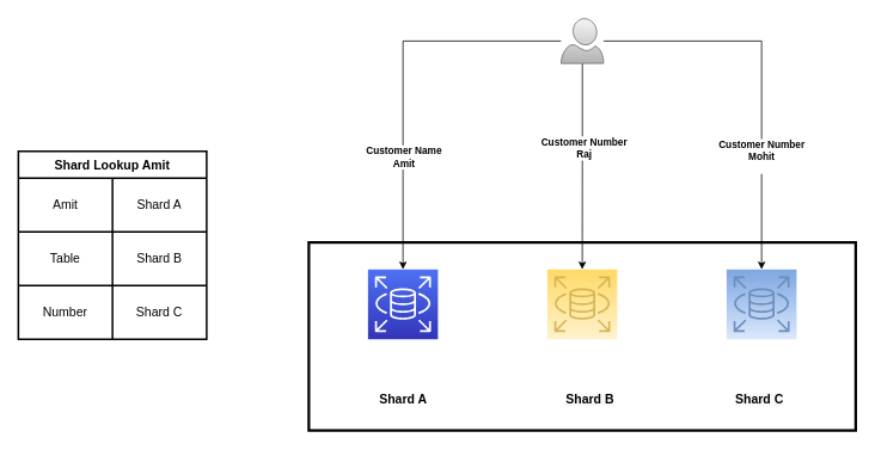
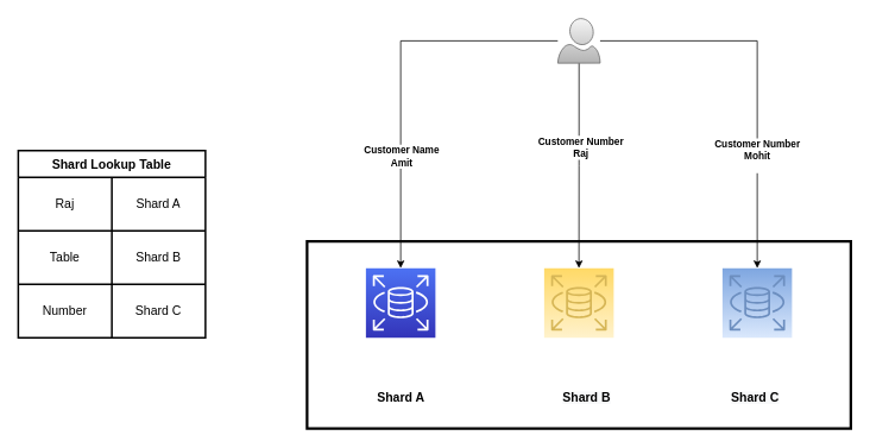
- <mxCell id="17" value="Shard Lookup Amit" style="shape=table;startSize=30;container=1;collapsible=0;childLayout=tableLayout;fontSize=14;strokeWidth=2;fillColor=none;labelBackgroundColor=default;fontStyle=1" vertex="1" parent="1"><mxGeometry x="20" y="168" width="210" height="210" as="geometry" /></mxCell>
+ <mxCell id="17" value="Shard Lookup Table" style="shape=table;startSize=30;container=1;collapsible=0;childLayout=tableLayout;fontSize=14;strokeWidth=2;fillColor=none;labelBackgroundColor=default;fontStyle=1" vertex="1" parent="1"><mxGeometry x="20" y="168" width="210" height="210" as="geometry" /></mxCell>
- <mxCell id="19" value="Amit" style="shape=partialRectangle;html=1;whiteSpace=wrap;connectable=0;overflow=hidden;fillColor=none;top=0;left=0;bottom=0;right=0;pointerEvents=1;fontSize=14;strokeWidth=3;" vertex="1" parent="18"><mxGeometry width="105" height="60" as="geometry"><mxRectangle width="105" height="60" as="alternateBounds" /></mxGeometry></mxCell>
+ <mxCell id="19" value="Raj" style="shape=partialRectangle;html=1;whiteSpace=wrap;connectable=0;overflow=hidden;fillColor=none;top=0;left=0;bottom=0;right=0;pointerEvents=1;fontSize=14;strokeWidth=3;" vertex="1" parent="18"><mxGeometry width="105" height="60" as="geometry"><mxRectangle width="105" height="60" as="alternateBounds" /></mxGeometry></mxCell>
